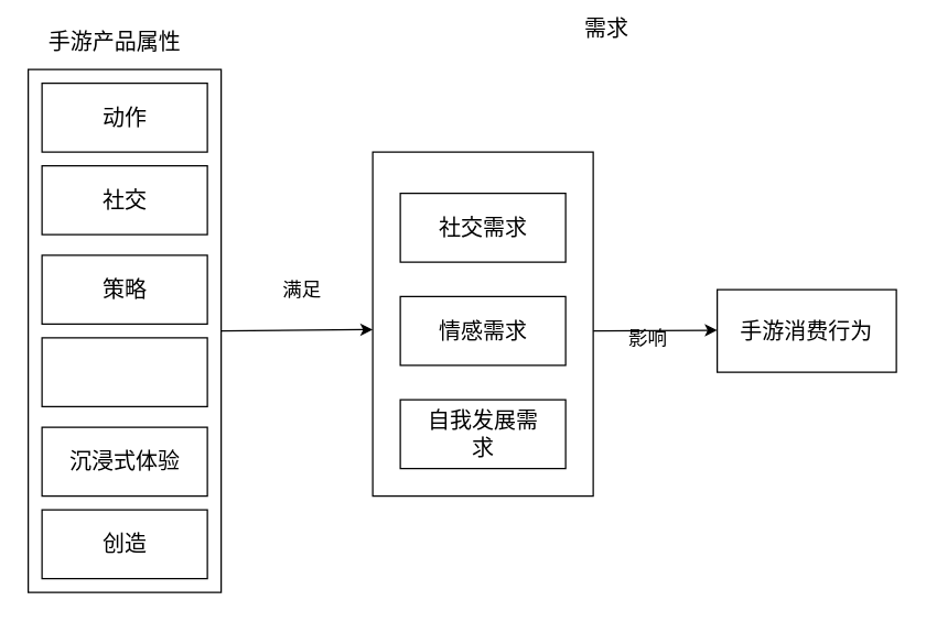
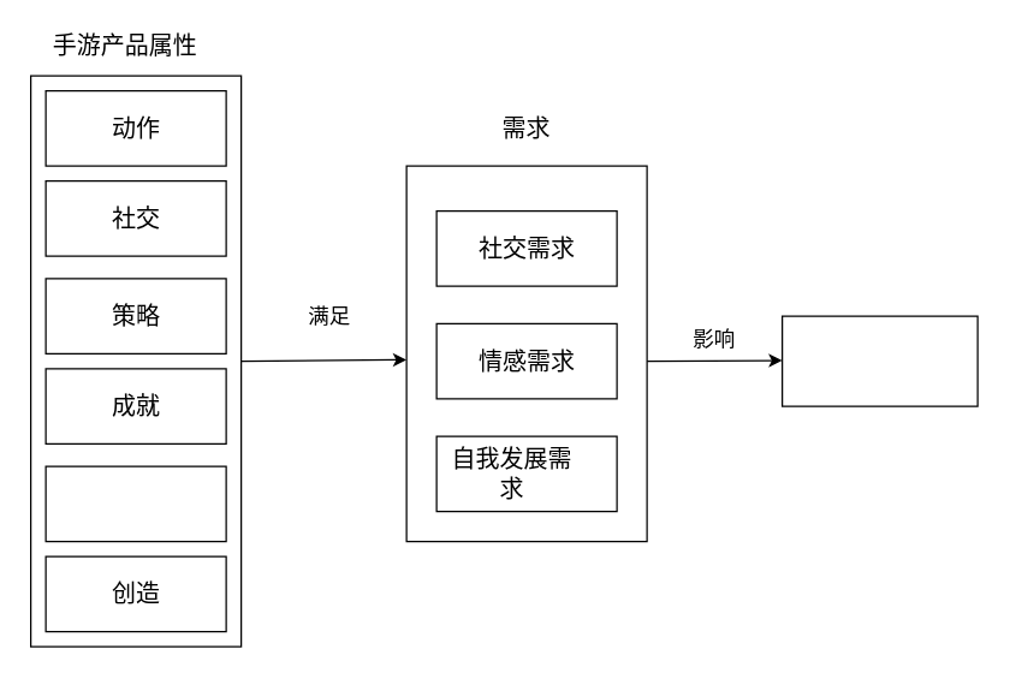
- <mxCell id="23" value="&lt;font style=&quot;font-size: 16px&quot;&gt;需求&lt;/font&gt;" style="text;html=1;strokeColor=none;fillColor=none;align=center;verticalAlign=middle;whiteSpace=wrap;rounded=0;" vertex="1" parent="1"><mxGeometry x="400" y="5" width="80" height="30" as="geometry" /></mxCell>
+ <mxCell id="23" value="&lt;font style=&quot;font-size: 16px&quot;&gt;需求&lt;/font&gt;" style="text;html=1;strokeColor=none;fillColor=none;align=center;verticalAlign=middle;whiteSpace=wrap;rounded=0;" vertex="1" parent="1"><mxGeometry x="310" y="70" width="80" height="30" as="geometry" /></mxCell>
- <mxCell id="3" value="&lt;font style=&quot;font-size: 16px&quot;&gt;手游消费行为&lt;/font&gt;" style="text;html=1;strokeColor=none;fillColor=none;align=center;verticalAlign=middle;whiteSpace=wrap;rounded=0;" vertex="1" parent="1"><mxGeometry x="535" y="215" width="100" height="50" as="geometry" /></mxCell>
- <mxCell id="5" value="&lt;font style=&quot;font-size: 14px&quot;&gt;影响&lt;/font&gt;" style="text;html=1;strokeColor=none;fillColor=none;align=center;verticalAlign=middle;whiteSpace=wrap;rounded=0;" vertex="1" parent="1"><mxGeometry x="445" y="230" width="50" height="30" as="geometry" /></mxCell>
+ <mxCell id="5" value="&lt;font style=&quot;font-size: 14px&quot;&gt;影响&lt;/font&gt;" style="text;html=1;strokeColor=none;fillColor=none;align=center;verticalAlign=middle;whiteSpace=wrap;rounded=0;" vertex="1" parent="1"><mxGeometry x="450" y="210" width="50" height="30" as="geometry" /></mxCell>
+ <mxCell id="27" value="&lt;font style=&quot;font-size: 16px&quot;&gt;成就&lt;/font&gt;" style="text;html=1;strokeColor=none;fillColor=none;align=center;verticalAlign=middle;whiteSpace=wrap;rounded=0;" vertex="1" parent="1"><mxGeometry x="42.5" y="250" width="95" height="40" as="geometry" /></mxCell>
- <mxCell id="12" value="&lt;font style=&quot;font-size: 16px&quot;&gt;自我发展需求&lt;/font&gt;" style="text;html=1;strokeColor=none;fillColor=none;align=center;verticalAlign=middle;whiteSpace=wrap;rounded=0;" vertex="1" parent="1"><mxGeometry x="302.5" y="295" width="95" height="40" as="geometry" /></mxCell>
+ <mxCell id="12" value="&lt;font style=&quot;font-size: 16px&quot;&gt;自我发展需求&lt;/font&gt;" style="text;html=1;strokeColor=none;fillColor=none;align=center;verticalAlign=middle;whiteSpace=wrap;rounded=0;" vertex="1" parent="1"><mxGeometry x="292.5" y="295" width="95" height="40" as="geometry" /></mxCell>
- <mxCell id="26" value="&lt;font style=&quot;font-size: 16px&quot;&gt;沉浸式体验&lt;/font&gt;" style="text;html=1;strokeColor=none;fillColor=none;align=center;verticalAlign=middle;whiteSpace=wrap;rounded=0;" vertex="1" parent="1"><mxGeometry x="42.5" y="315" width="95" height="40" as="geometry" /></mxCell>
